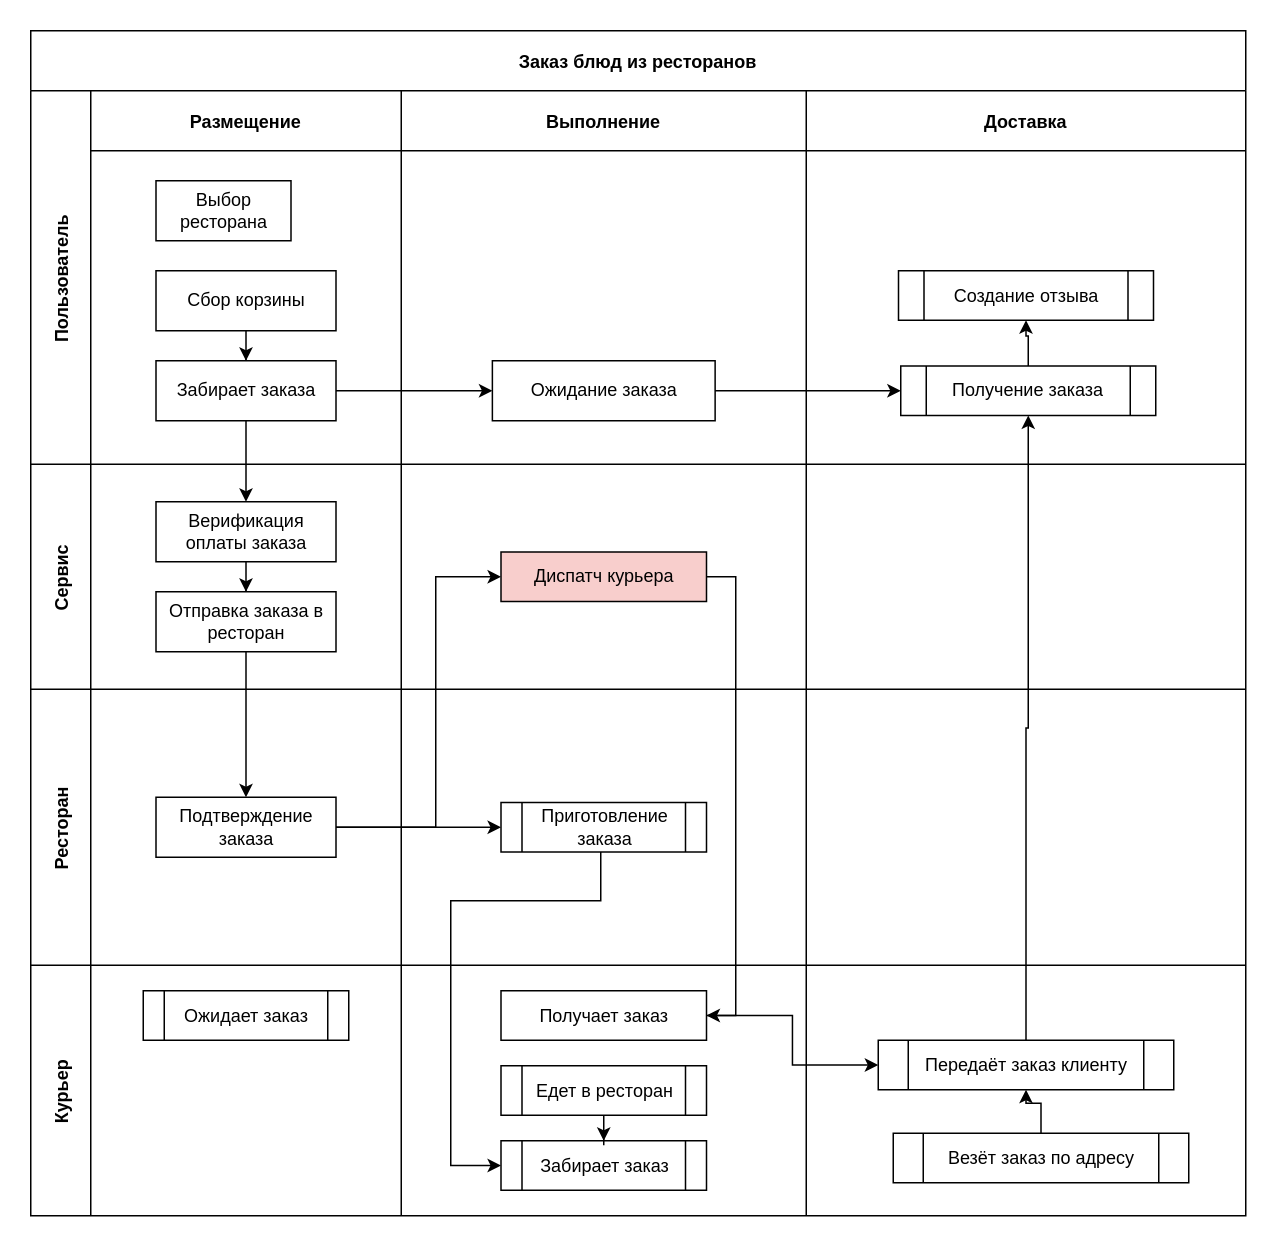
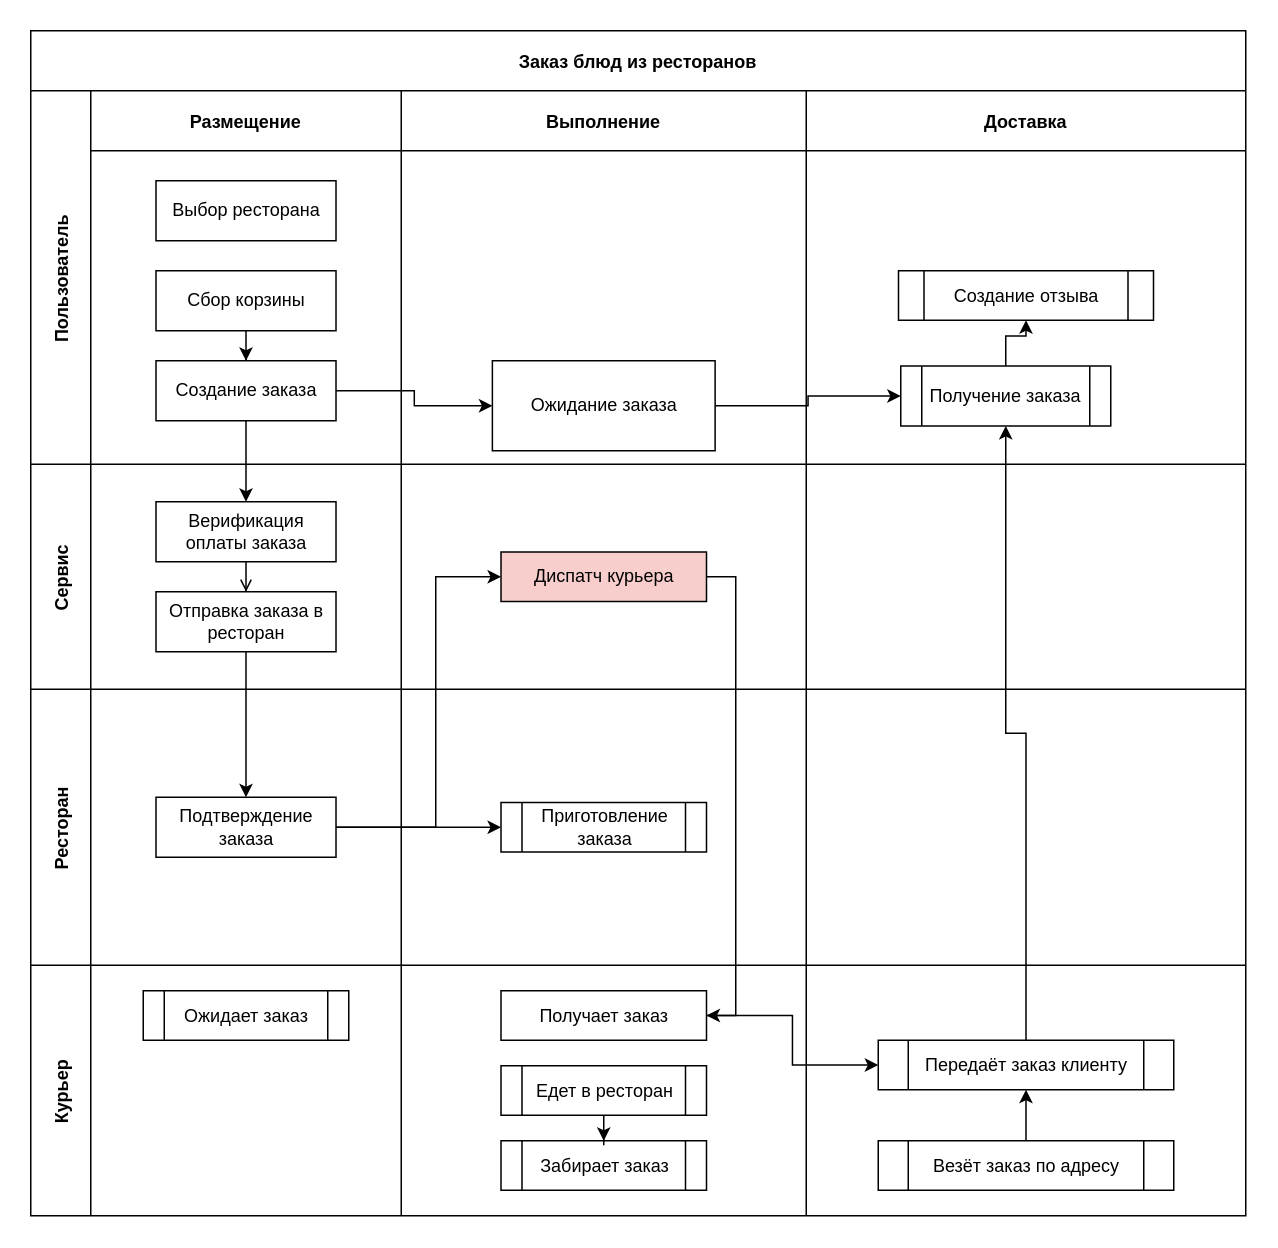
- <mxCell id="12" value="Выбор ресторана" style="rounded=0;whiteSpace=wrap;html=1;" vertex="1" parent="4"><mxGeometry x="43.5" y="60" width="90" height="40" as="geometry" /></mxCell>
+ <mxCell id="12" value="Выбор ресторана" style="rounded=0;whiteSpace=wrap;html=1;" vertex="1" parent="4"><mxGeometry x="43.5" y="60" width="120" height="40" as="geometry" /></mxCell>
- <mxCell id="8" value="Забирает заказа" style="rounded=0;whiteSpace=wrap;html=1;" vertex="1" parent="4"><mxGeometry x="43.5" y="180" width="120" height="40" as="geometry" /></mxCell>
+ <mxCell id="8" value="Создание заказа" style="rounded=0;whiteSpace=wrap;html=1;" vertex="1" parent="4"><mxGeometry x="43.5" y="180" width="120" height="40" as="geometry" /></mxCell>
- <mxCell id="14" value="Ожидание заказа" style="rounded=0;whiteSpace=wrap;html=1;" vertex="1" parent="13"><mxGeometry x="60.75" y="180" width="148.5" height="40" as="geometry" /></mxCell>
+ <mxCell id="14" value="Ожидание заказа" style="rounded=0;whiteSpace=wrap;html=1;" vertex="1" parent="13"><mxGeometry x="60.75" y="180" width="148.5" height="60" as="geometry" /></mxCell>
- <mxCell id="17" value="Получение заказа" style="shape=process;whiteSpace=wrap;html=1;backgroundOutline=1;" vertex="1" parent="15"><mxGeometry x="63" y="183.5" width="170" height="33" as="geometry" /></mxCell>
+ <mxCell id="17" value="Получение заказа" style="shape=process;whiteSpace=wrap;html=1;backgroundOutline=1;" vertex="1" parent="15"><mxGeometry x="63" y="183.5" width="140" height="40" as="geometry" /></mxCell>
- <mxCell id="11" style="edgeStyle=orthogonalEdgeStyle;rounded=0;orthogonalLoop=1;jettySize=auto;html=1;" edge="1" parent="4" source="7" target="6"><mxGeometry relative="1" as="geometry" /></mxCell>
+ <mxCell id="11" style="edgeStyle=orthogonalEdgeStyle;rounded=0;orthogonalLoop=1;jettySize=auto;html=1;endArrow=open;" edge="1" parent="4" source="7" target="6"><mxGeometry relative="1" as="geometry" /></mxCell>
- <mxCell id="47" style="edgeStyle=orthogonalEdgeStyle;rounded=0;orthogonalLoop=1;jettySize=auto;html=1;entryX=0;entryY=0.5;entryDx=0;entryDy=0;" edge="1" parent="2" source="30" target="37"><mxGeometry relative="1" as="geometry"><Array as="points"><mxPoint x="380" y="580" /><mxPoint x="280" y="580" /><mxPoint x="280" y="757" /></Array></mxGeometry></mxCell>
- <mxCell id="44" value="Везёт заказ по адресу" style="shape=process;whiteSpace=wrap;html=1;backgroundOutline=1;" vertex="1" parent="42"><mxGeometry x="58" y="112" width="197" height="33" as="geometry" /></mxCell>
+ <mxCell id="44" value="Везёт заказ по адресу" style="shape=process;whiteSpace=wrap;html=1;backgroundOutline=1;" vertex="1" parent="42"><mxGeometry x="48" y="117" width="197" height="33" as="geometry" /></mxCell>
